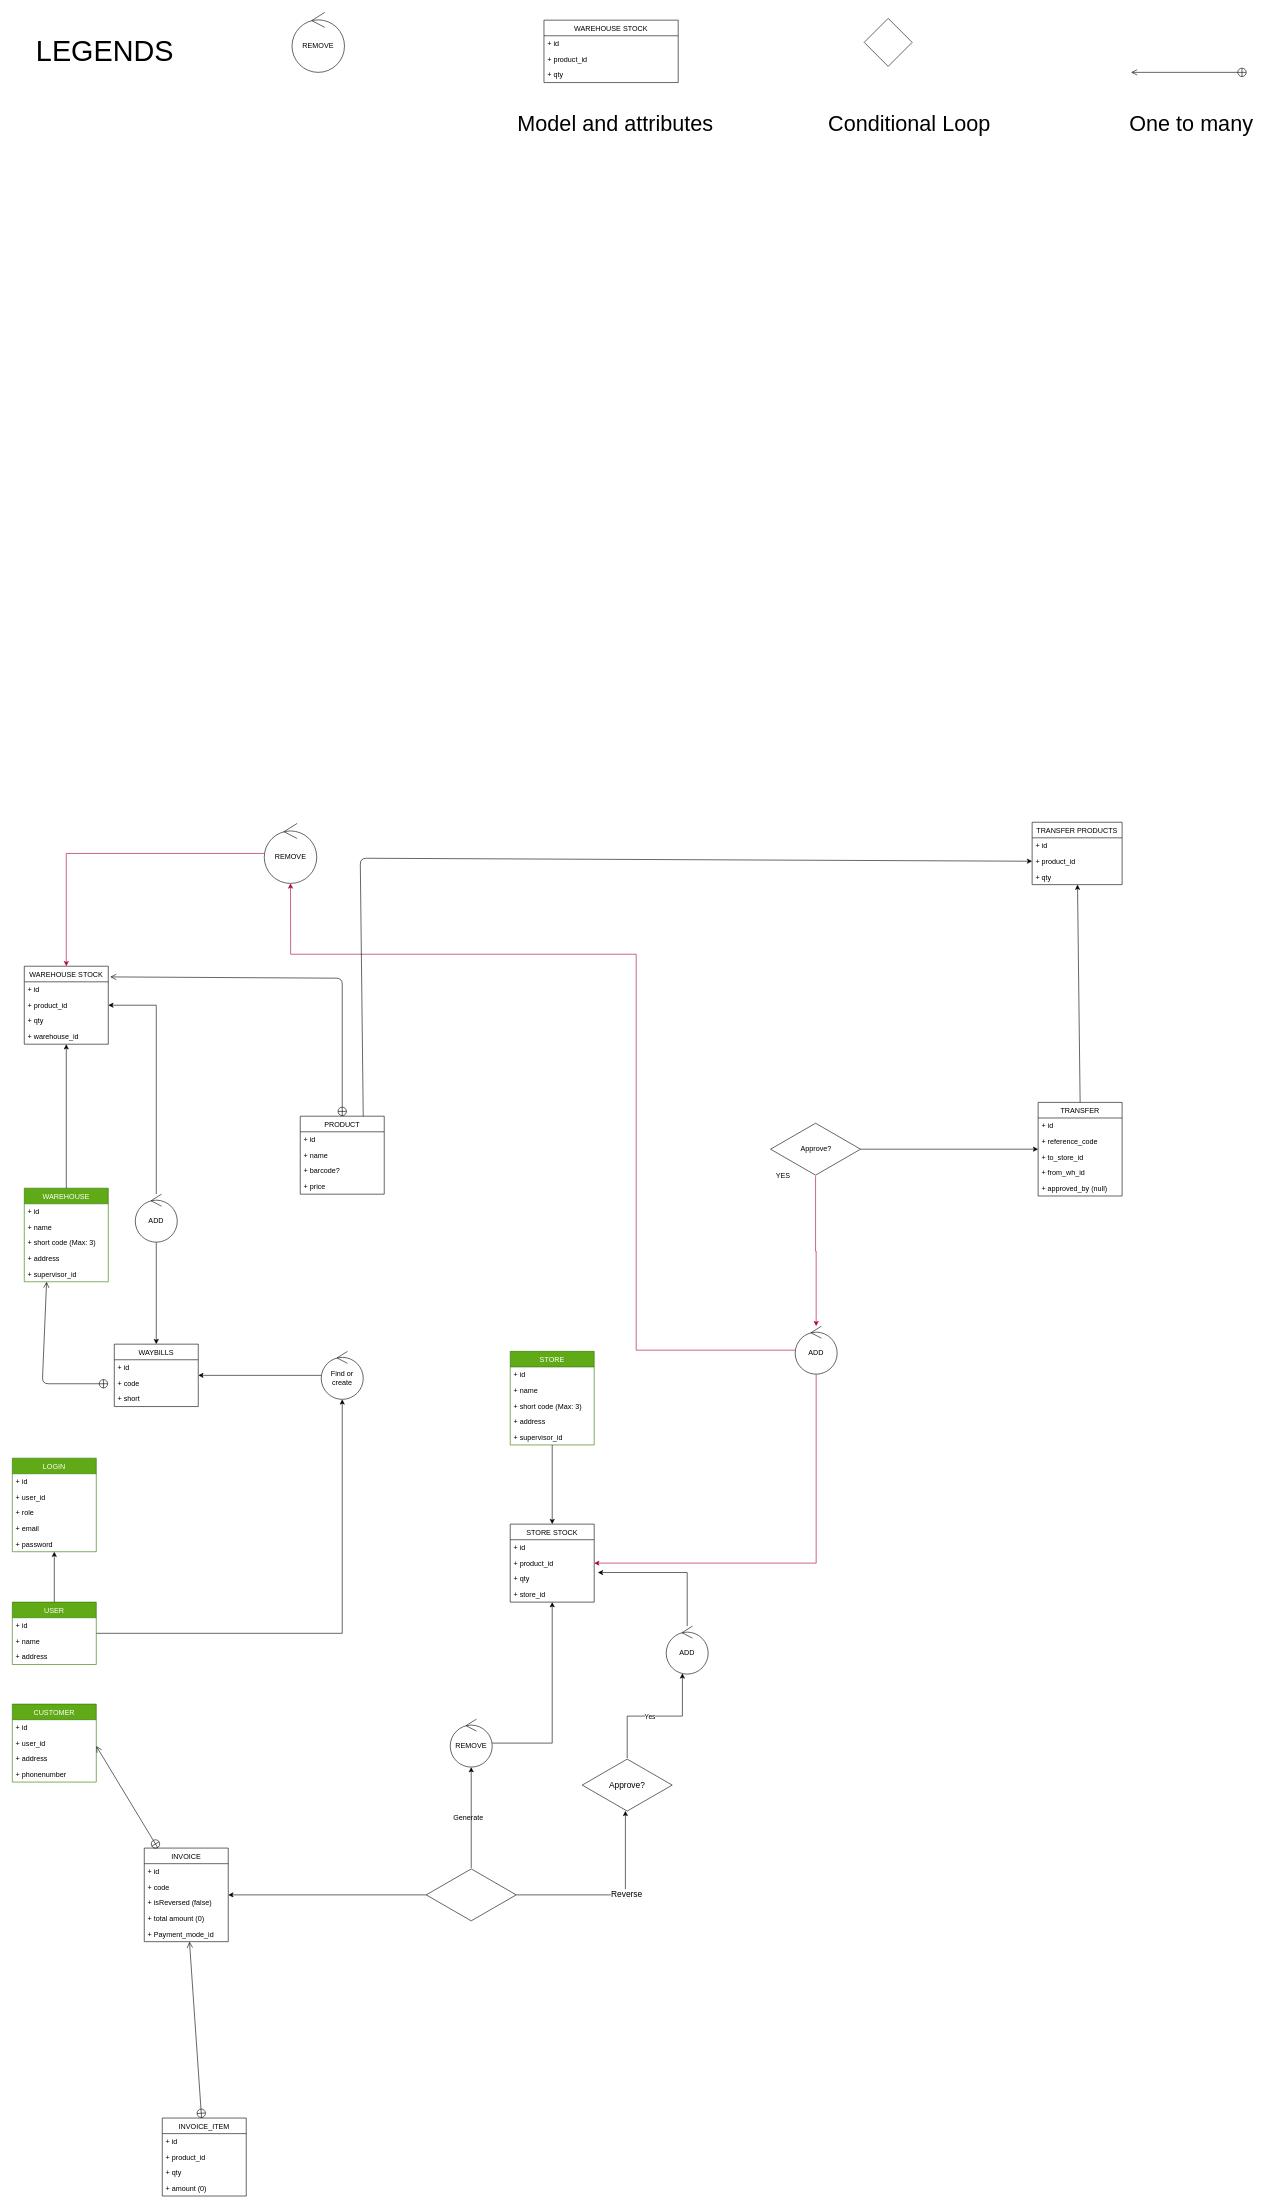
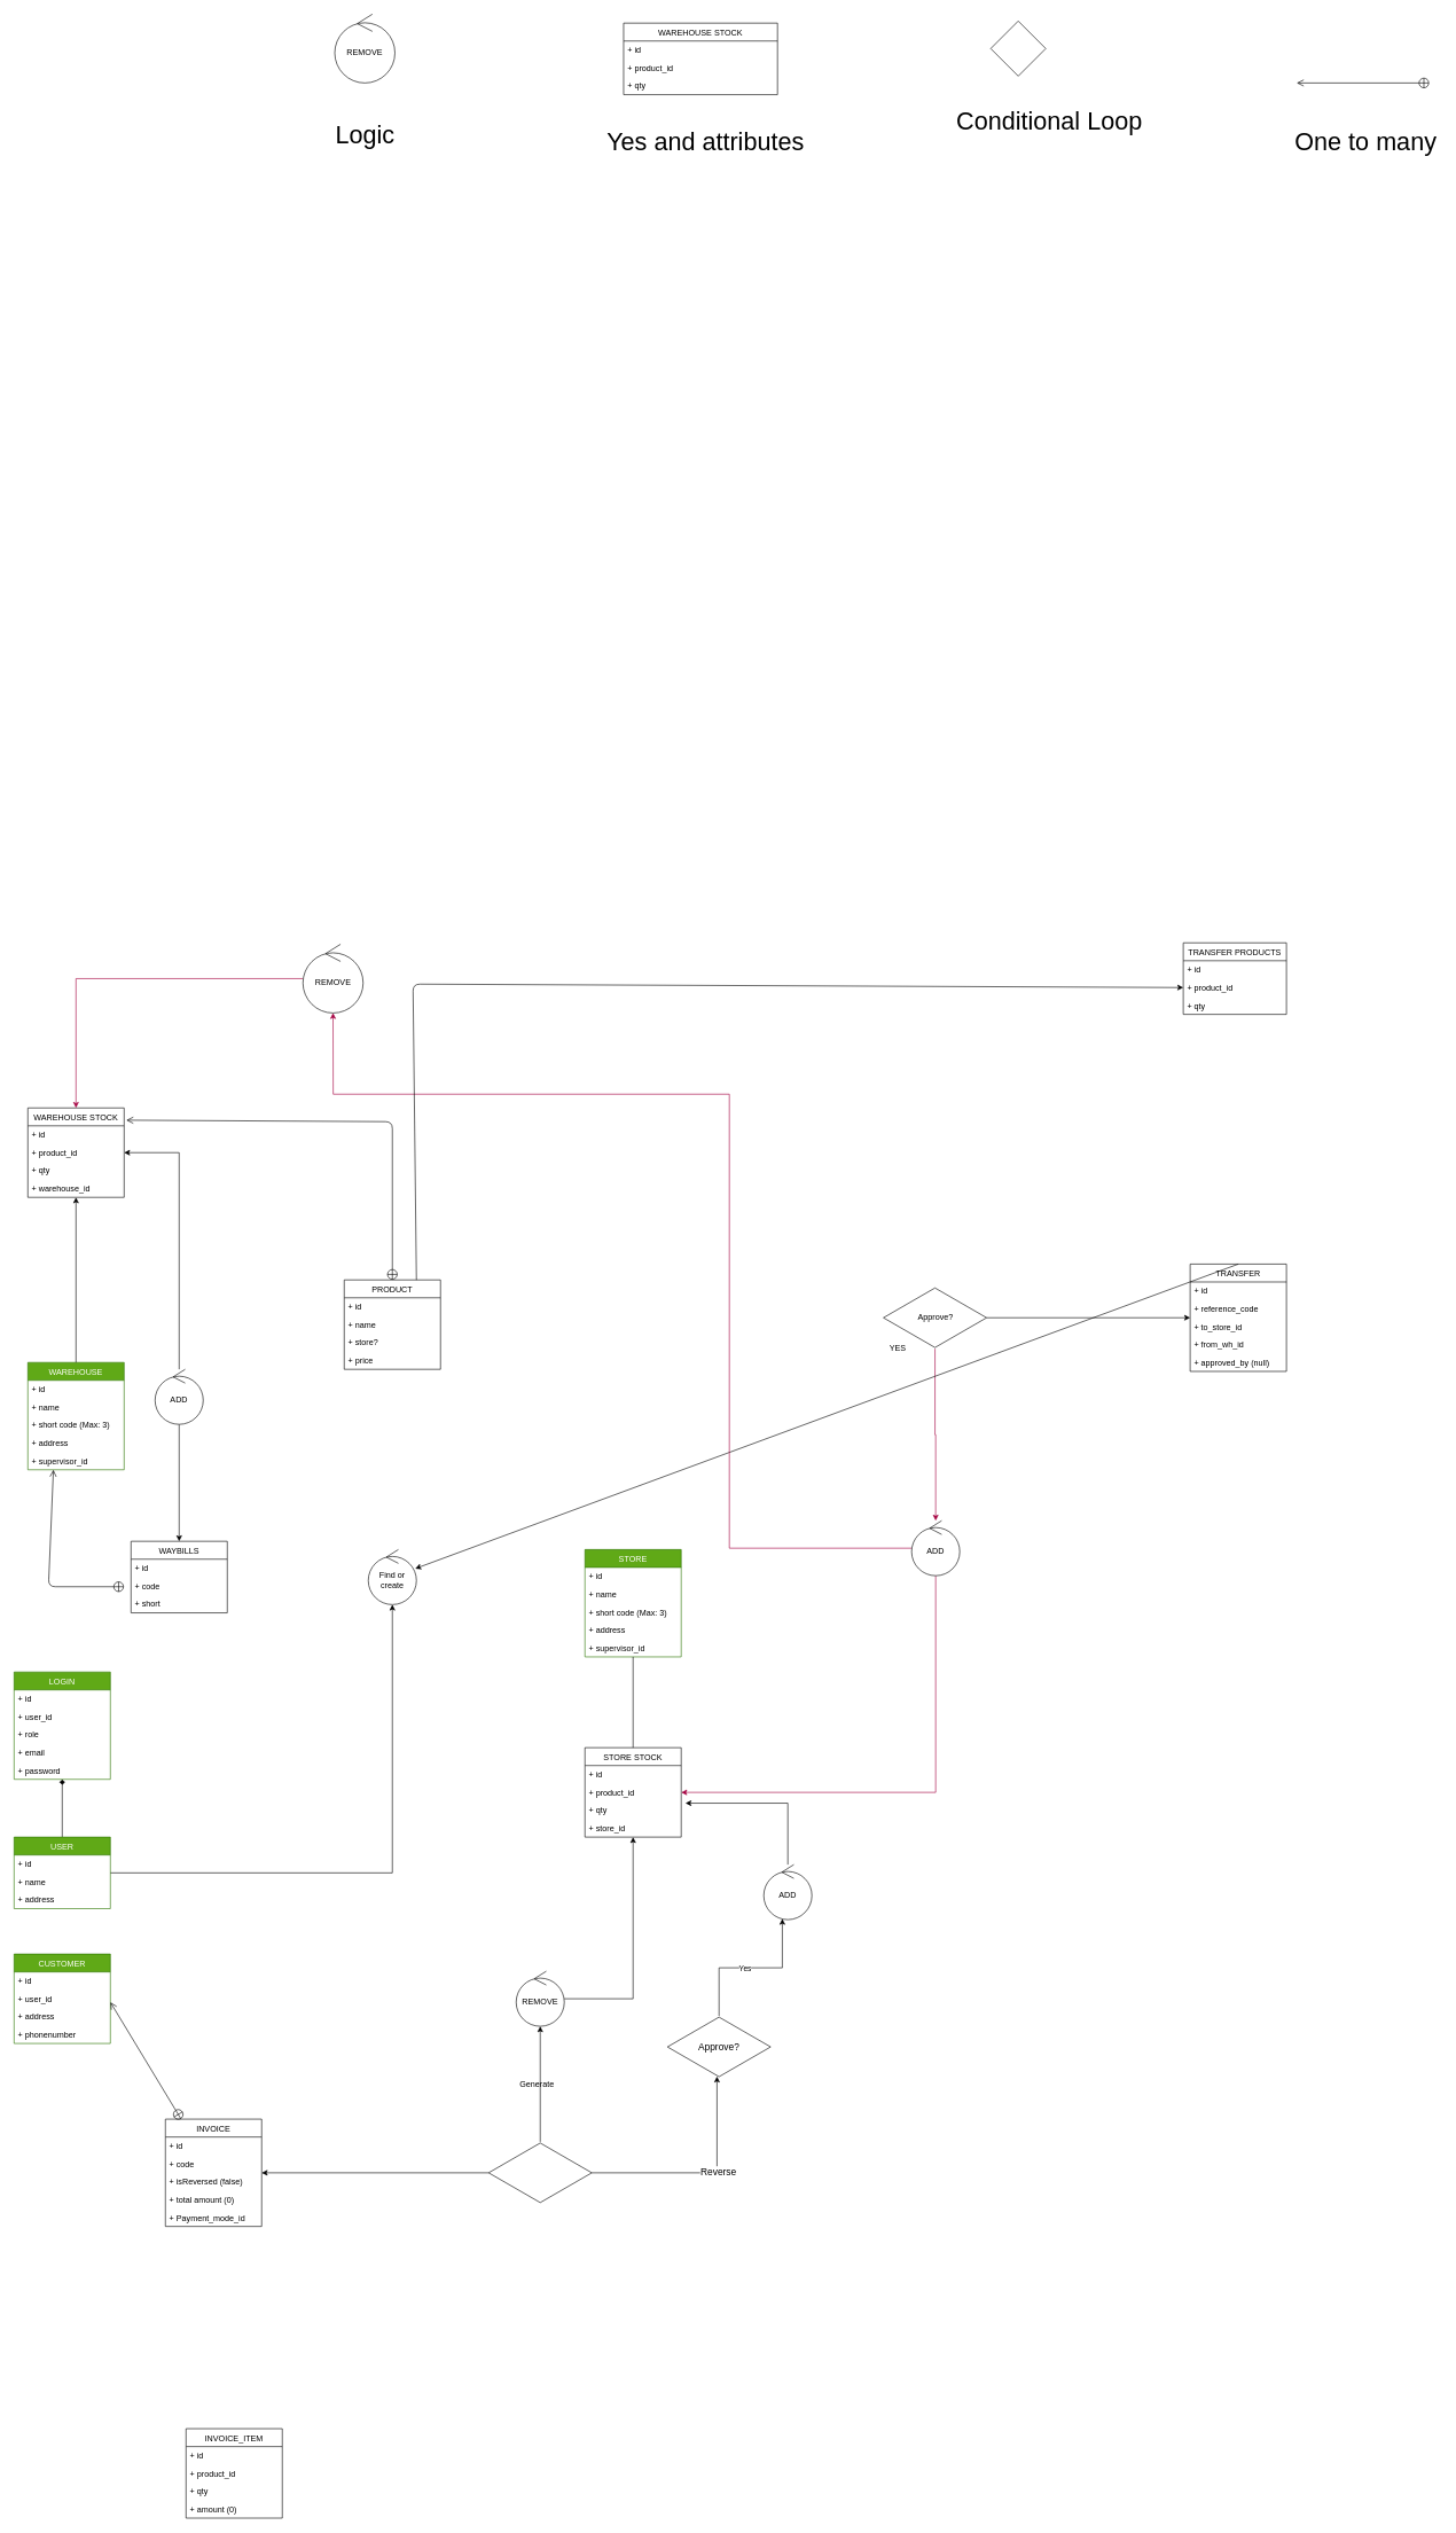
- <mxCell id="110" value="&lt;font style=&quot;font-size: 48px&quot;&gt;LEGENDS&lt;/font&gt;" style="text;html=1;align=center;verticalAlign=middle;resizable=0;points=[];autosize=1;" vertex="1" parent="1"><mxGeometry x="53.75" y="70" width="240" height="30" as="geometry" /></mxCell>
+ <mxCell id="112" value="&lt;font style=&quot;font-size: 36px&quot;&gt;Logic&lt;/font&gt;" style="text;html=1;align=center;verticalAlign=middle;resizable=0;points=[];autosize=1;" vertex="1" parent="1"><mxGeometry x="480" y="180" width="100" height="30" as="geometry" /></mxCell>
- <mxCell id="117" value="&lt;font style=&quot;font-size: 36px&quot;&gt;Model and attributes&lt;/font&gt;" style="text;html=1;align=center;verticalAlign=middle;resizable=0;points=[];autosize=1;" vertex="1" parent="1"><mxGeometry x="855" y="190" width="340" height="30" as="geometry" /></mxCell>
+ <mxCell id="117" value="&lt;font style=&quot;font-size: 36px&quot;&gt;Yes and attributes&lt;/font&gt;" style="text;html=1;align=center;verticalAlign=middle;resizable=0;points=[];autosize=1;" vertex="1" parent="1"><mxGeometry x="855" y="190" width="340" height="30" as="geometry" /></mxCell>
- <mxCell id="119" value="&lt;font style=&quot;font-size: 36px&quot;&gt;Conditional Loop&lt;/font&gt;" style="text;html=1;align=center;verticalAlign=middle;resizable=0;points=[];autosize=1;" vertex="1" parent="1"><mxGeometry x="1370" y="190" width="290" height="30" as="geometry" /></mxCell>
+ <mxCell id="119" value="&lt;font style=&quot;font-size: 36px&quot;&gt;Conditional Loop&lt;/font&gt;" style="text;html=1;align=center;verticalAlign=middle;resizable=0;points=[];autosize=1;" vertex="1" parent="1"><mxGeometry x="1380" y="160" width="290" height="30" as="geometry" /></mxCell>
- <mxCell id="56" value="" style="endArrow=classic;html=1;exitX=0.5;exitY=0;exitDx=0;exitDy=0;" parent="1" source="28" target="34" edge="1"><mxGeometry width="50" height="50" relative="1" as="geometry"><mxPoint x="1270" y="1590" as="sourcePoint" /><mxPoint x="1320" y="1540" as="targetPoint" /></mxGeometry></mxCell>
+ <mxCell id="56" value="" style="endArrow=classic;html=1;exitX=0.5;exitY=0;exitDx=0;exitDy=0;" parent="1" source="28" target="24" edge="1"><mxGeometry width="50" height="50" relative="1" as="geometry"><mxPoint x="1270" y="1590" as="sourcePoint" /><mxPoint x="1320" y="1540" as="targetPoint" /></mxGeometry></mxCell>
- <mxCell id="21" value="+ barcode?" style="text;strokeColor=none;fillColor=none;align=left;verticalAlign=top;spacingLeft=4;spacingRight=4;overflow=hidden;rotatable=0;points=[[0,0.5],[1,0.5]];portConstraint=eastwest;" parent="18" vertex="1"><mxGeometry y="78" width="140" height="26" as="geometry" /></mxCell>
+ <mxCell id="21" value="+ store?" style="text;strokeColor=none;fillColor=none;align=left;verticalAlign=top;spacingLeft=4;spacingRight=4;overflow=hidden;rotatable=0;points=[[0,0.5],[1,0.5]];portConstraint=eastwest;" parent="18" vertex="1"><mxGeometry y="78" width="140" height="26" as="geometry" /></mxCell>
- <mxCell id="23" style="edgeStyle=orthogonalEdgeStyle;rounded=0;orthogonalLoop=1;jettySize=auto;html=1;" parent="1" source="24" target="14" edge="1"><mxGeometry relative="1" as="geometry" /></mxCell>
- <mxCell id="51" value="" style="html=1;labelBackgroundColor=#ffffff;endArrow=classic;endFill=1;endSize=6;jettySize=auto;orthogonalLoop=1;strokeWidth=1;fontSize=14;entryX=0.5;entryY=0;entryDx=0;entryDy=0;" parent="1" source="40" target="46" edge="1"><mxGeometry width="60" height="60" relative="1" as="geometry"><mxPoint x="720" y="2718" as="sourcePoint" /><mxPoint x="720" y="2332" as="targetPoint" /><Array as="points" /></mxGeometry></mxCell>
+ <mxCell id="51" value="" style="html=1;labelBackgroundColor=#ffffff;endArrow=none;endFill=1;endSize=6;jettySize=auto;orthogonalLoop=1;strokeWidth=1;fontSize=14;entryX=0.5;entryY=0;entryDx=0;entryDy=0;" parent="1" source="40" target="46" edge="1"><mxGeometry width="60" height="60" relative="1" as="geometry"><mxPoint x="720" y="2718" as="sourcePoint" /><mxPoint x="720" y="2332" as="targetPoint" /><Array as="points" /></mxGeometry></mxCell>
- <mxCell id="68" style="edgeStyle=orthogonalEdgeStyle;rounded=0;orthogonalLoop=1;jettySize=auto;html=1;" edge="1" parent="1" source="69" target="73"><mxGeometry relative="1" as="geometry" /></mxCell>
+ <mxCell id="68" style="edgeStyle=orthogonalEdgeStyle;rounded=0;orthogonalLoop=1;jettySize=auto;html=1;endArrow=diamond;" edge="1" parent="1" source="69" target="73"><mxGeometry relative="1" as="geometry" /></mxCell>
- <mxCell id="90" value="" style="endArrow=open;startArrow=circlePlus;endFill=0;startFill=0;endSize=8;html=1;" edge="1" parent="1" source="85" target="79"><mxGeometry width="160" relative="1" as="geometry"><mxPoint x="630" y="2820" as="sourcePoint" /><mxPoint x="790" y="2820" as="targetPoint" /></mxGeometry></mxCell>
